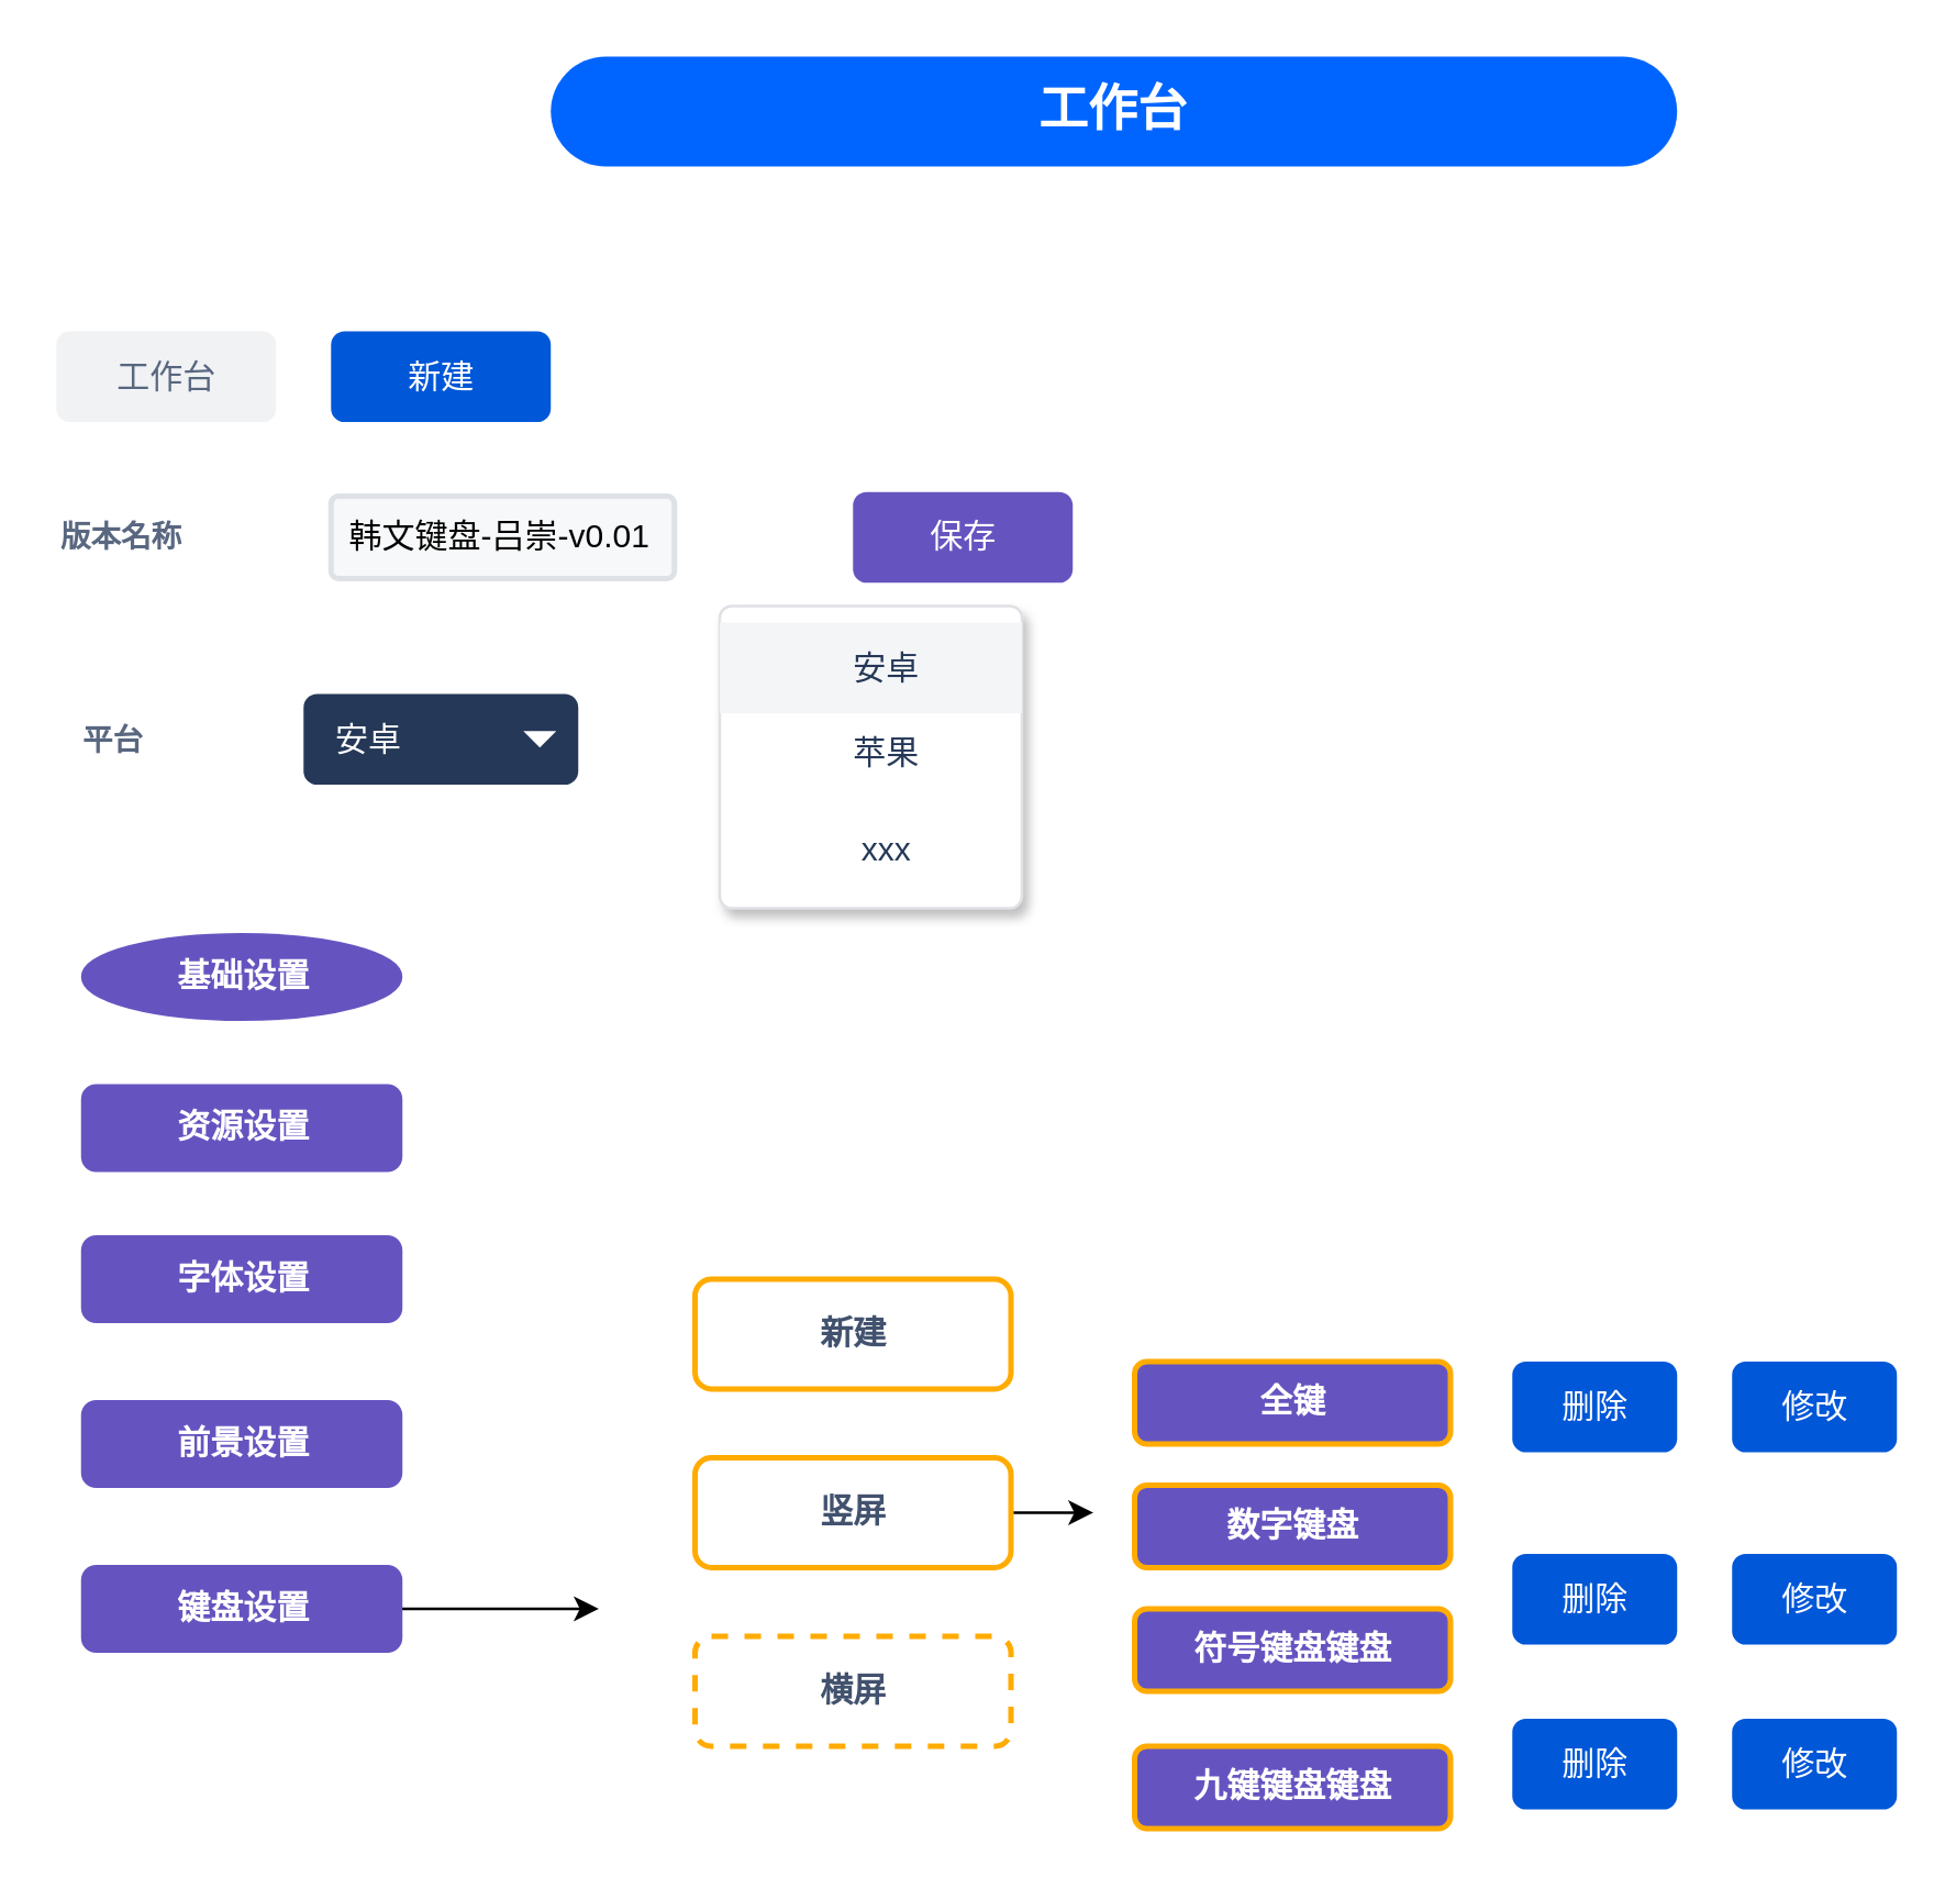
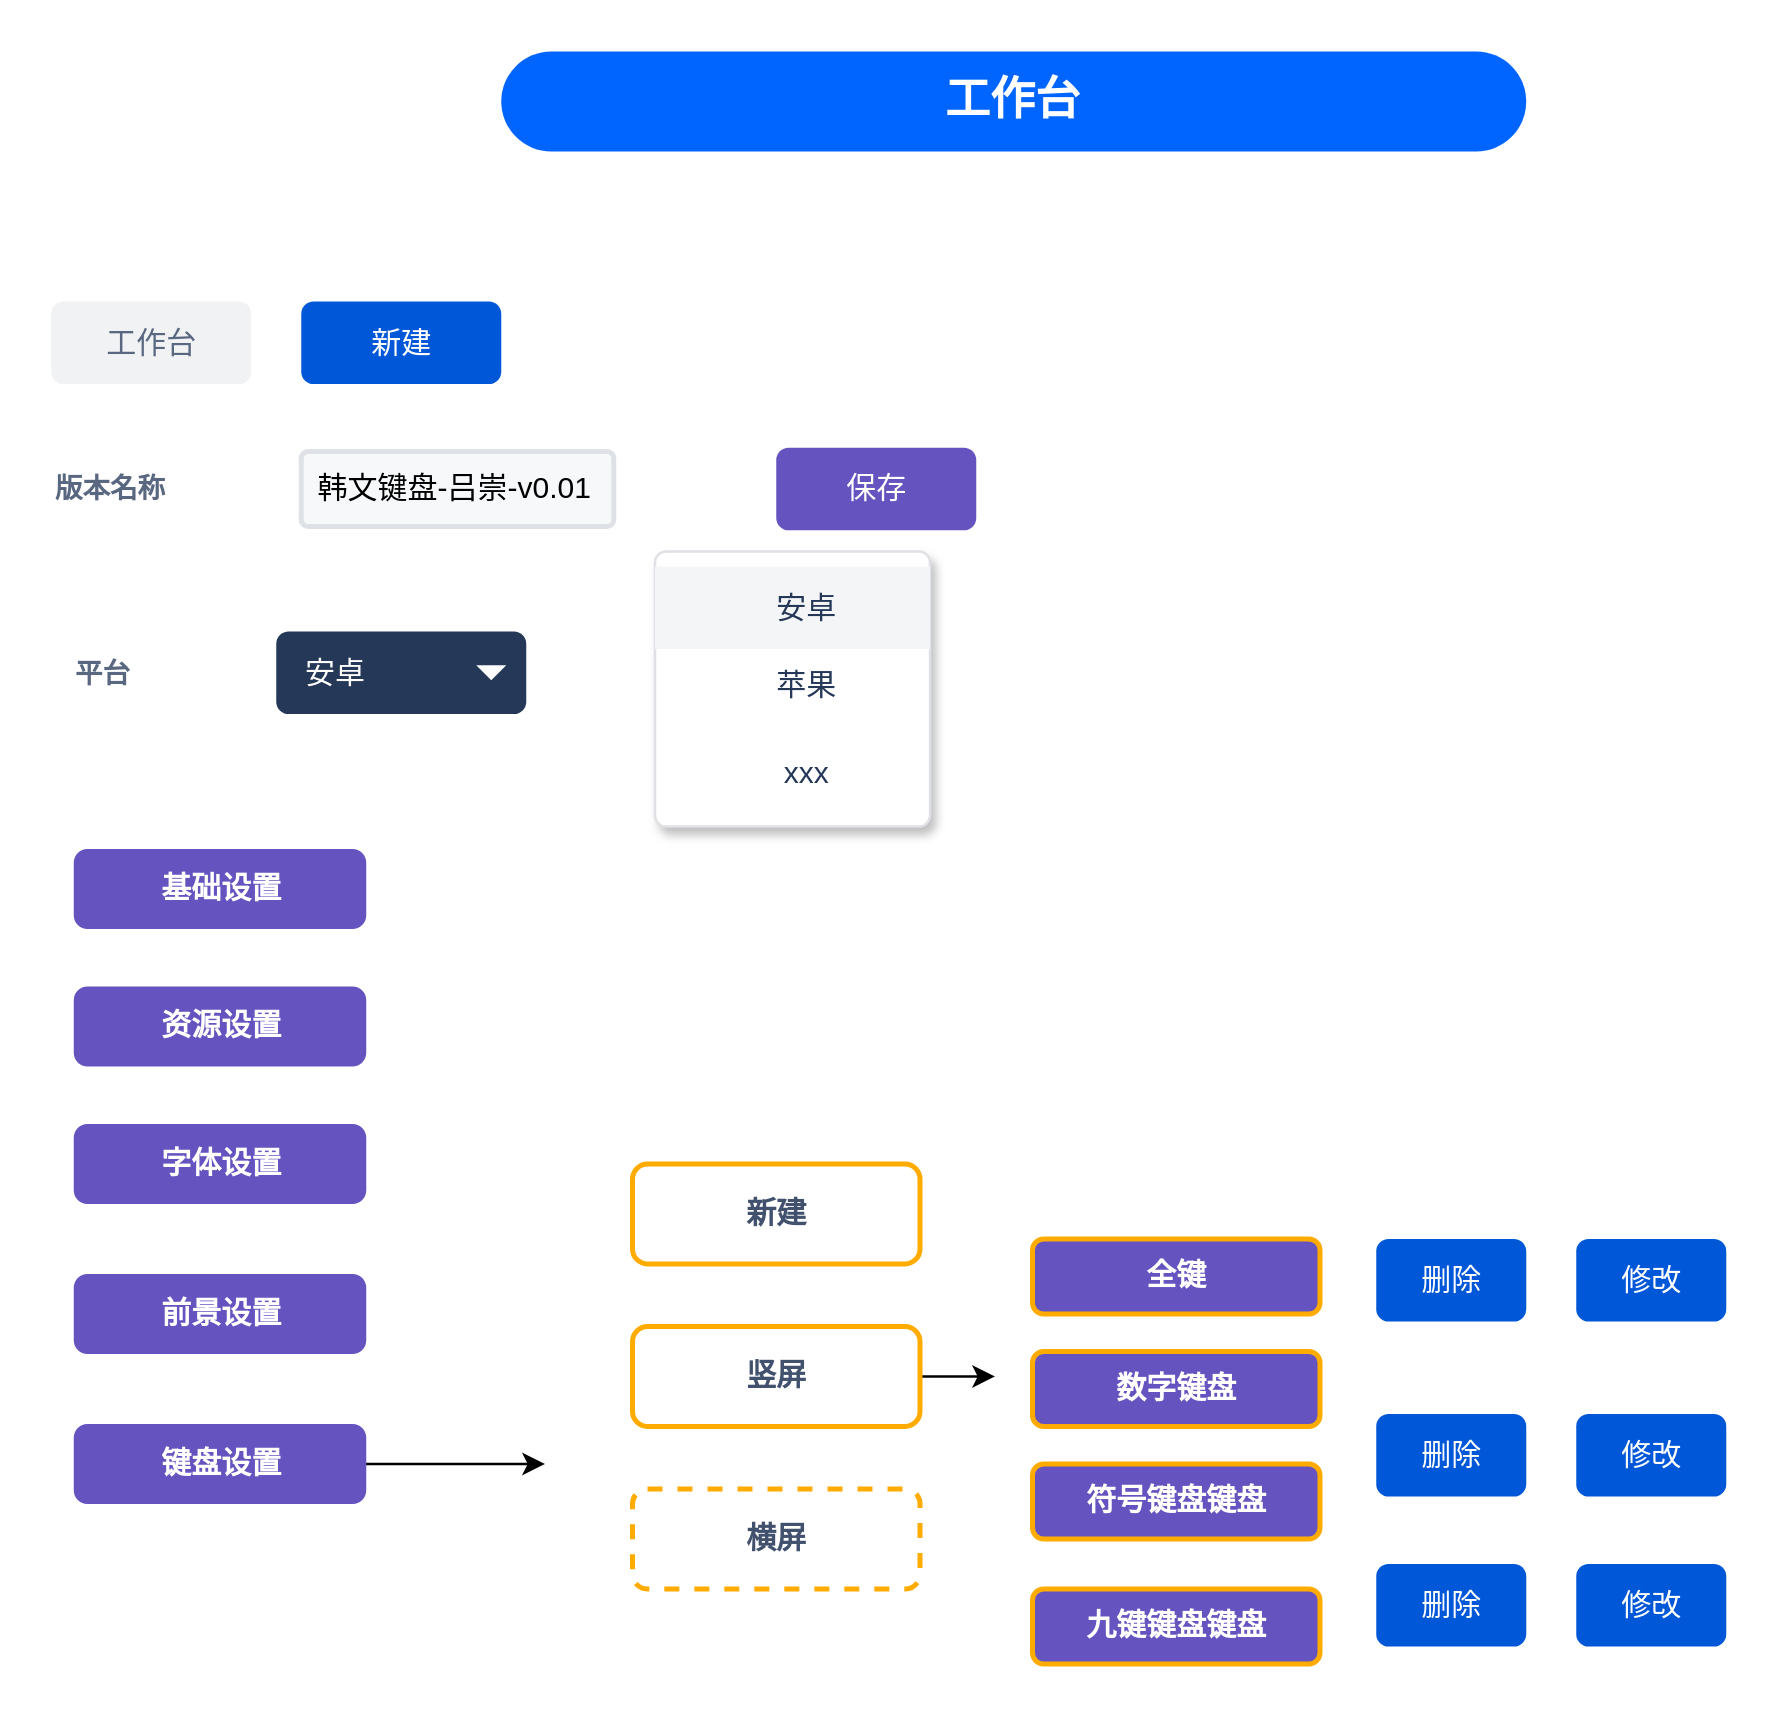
- <mxCell id="11" value="基础设置" style="ellipse;dashed=0;html=1;fillColor=#6554C0;strokeColor=#6554C0;fontSize=12;align=center;fontStyle=1;strokeWidth=2;fontColor=#ffffff;" vertex="1" parent="1"><mxGeometry x="30" y="340" width="115" height="30" as="geometry" /></mxCell>
+ <mxCell id="11" value="基础设置" style="dashed=0;html=1;rounded=1;fillColor=#6554C0;strokeColor=#6554C0;fontSize=12;align=center;fontStyle=1;strokeWidth=2;fontColor=#ffffff" vertex="1" parent="1"><mxGeometry x="30" y="340" width="115" height="30" as="geometry" /></mxCell>
